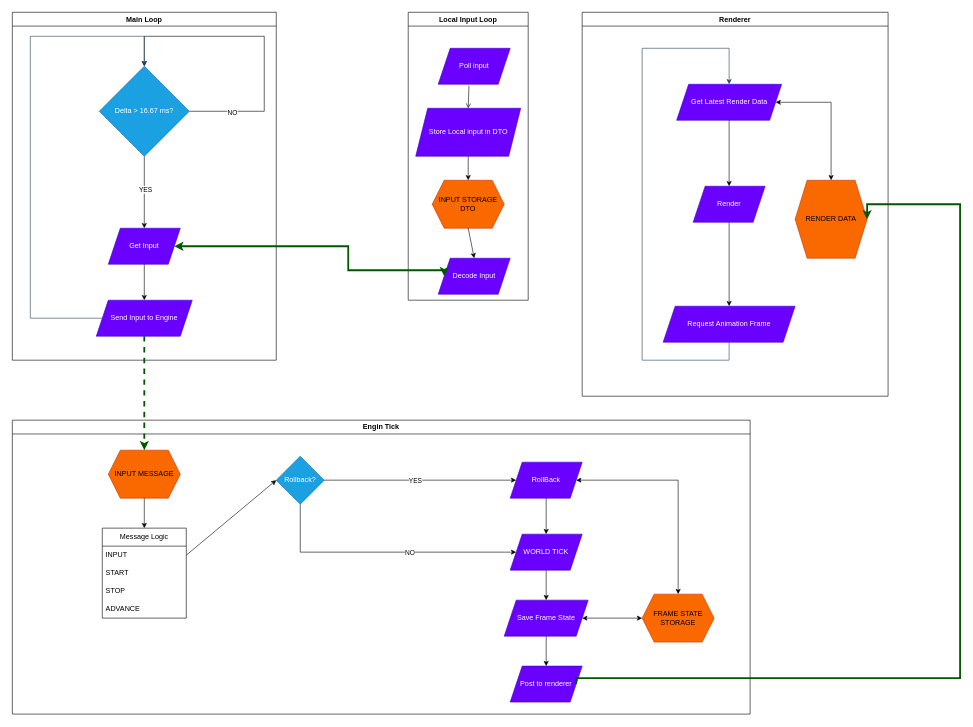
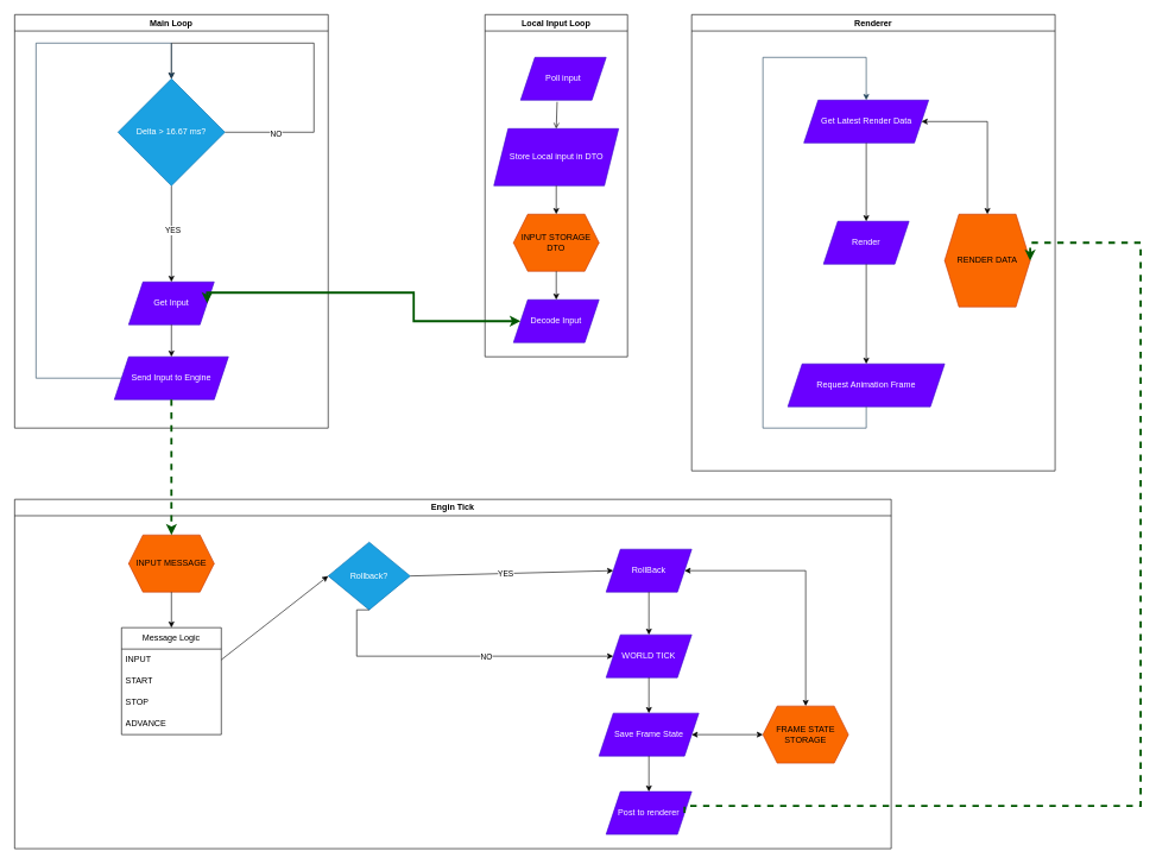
- <mxCell id="6" value="Get Input" style="shape=parallelogram;perimeter=parallelogramPerimeter;whiteSpace=wrap;html=1;fixedSize=1;fillColor=#6a00ff;fontColor=#ffffff;strokeColor=#3700CC;" parent="2" vertex="1"><mxGeometry x="160" y="360" width="120" height="60" as="geometry" /></mxCell>
+ <mxCell id="6" value="Get Input" style="shape=parallelogram;perimeter=parallelogramPerimeter;whiteSpace=wrap;html=1;fixedSize=1;fillColor=#6a00ff;fontColor=#ffffff;strokeColor=#3700CC;" parent="2" vertex="1"><mxGeometry x="160" y="375" width="120" height="60" as="geometry" /></mxCell>
- <mxCell id="18" value="Decode Input" style="shape=parallelogram;perimeter=parallelogramPerimeter;whiteSpace=wrap;html=1;fixedSize=1;fillColor=#6a00ff;fontColor=#ffffff;strokeColor=#3700CC;" parent="13" vertex="1"><mxGeometry x="50" y="410" width="120" height="60" as="geometry" /></mxCell>
+ <mxCell id="18" value="Decode Input" style="shape=parallelogram;perimeter=parallelogramPerimeter;whiteSpace=wrap;html=1;fixedSize=1;fillColor=#6a00ff;fontColor=#ffffff;strokeColor=#3700CC;" parent="13" vertex="1"><mxGeometry x="40" y="400" width="120" height="60" as="geometry" /></mxCell>
- <mxCell id="31" value="Rollback?" style="rhombus;whiteSpace=wrap;html=1;fillColor=#1ba1e2;fontColor=#ffffff;strokeColor=#006EAF;" parent="21" vertex="1"><mxGeometry x="440" y="60" width="80" height="80" as="geometry" /></mxCell>
+ <mxCell id="31" value="Rollback?" style="rhombus;whiteSpace=wrap;html=1;fillColor=#1ba1e2;fontColor=#ffffff;strokeColor=#006EAF;" parent="21" vertex="1"><mxGeometry x="440" y="60" width="115" height="95" as="geometry" /></mxCell>
- <mxCell id="52" value="" style="endArrow=classic;html=1;rounded=0;exitX=1;exitY=0.5;exitDx=0;exitDy=0;entryX=1;entryY=0.5;entryDx=0;entryDy=0;edgeStyle=orthogonalEdgeStyle;elbow=vertical;fillColor=#008a00;strokeColor=#005700;strokeWidth=3;" parent="1" source="29" target="45" edge="1"><mxGeometry width="50" height="50" relative="1" as="geometry"><mxPoint x="1070" y="910" as="sourcePoint" /><mxPoint x="1120" y="860" as="targetPoint" /><Array as="points"><mxPoint x="1600" y="1130" /><mxPoint x="1600" y="340" /></Array></mxGeometry></mxCell>
+ <mxCell id="52" value="" style="endArrow=classic;html=1;rounded=0;exitX=1;exitY=0.5;exitDx=0;exitDy=0;entryX=1;entryY=0.5;entryDx=0;entryDy=0;edgeStyle=orthogonalEdgeStyle;elbow=vertical;fillColor=#008a00;strokeColor=#005700;strokeWidth=3;dashed=1;" parent="1" source="29" target="45" edge="1"><mxGeometry width="50" height="50" relative="1" as="geometry"><mxPoint x="1070" y="910" as="sourcePoint" /><mxPoint x="1120" y="860" as="targetPoint" /><Array as="points"><mxPoint x="1600" y="1130" /><mxPoint x="1600" y="340" /></Array></mxGeometry></mxCell>
